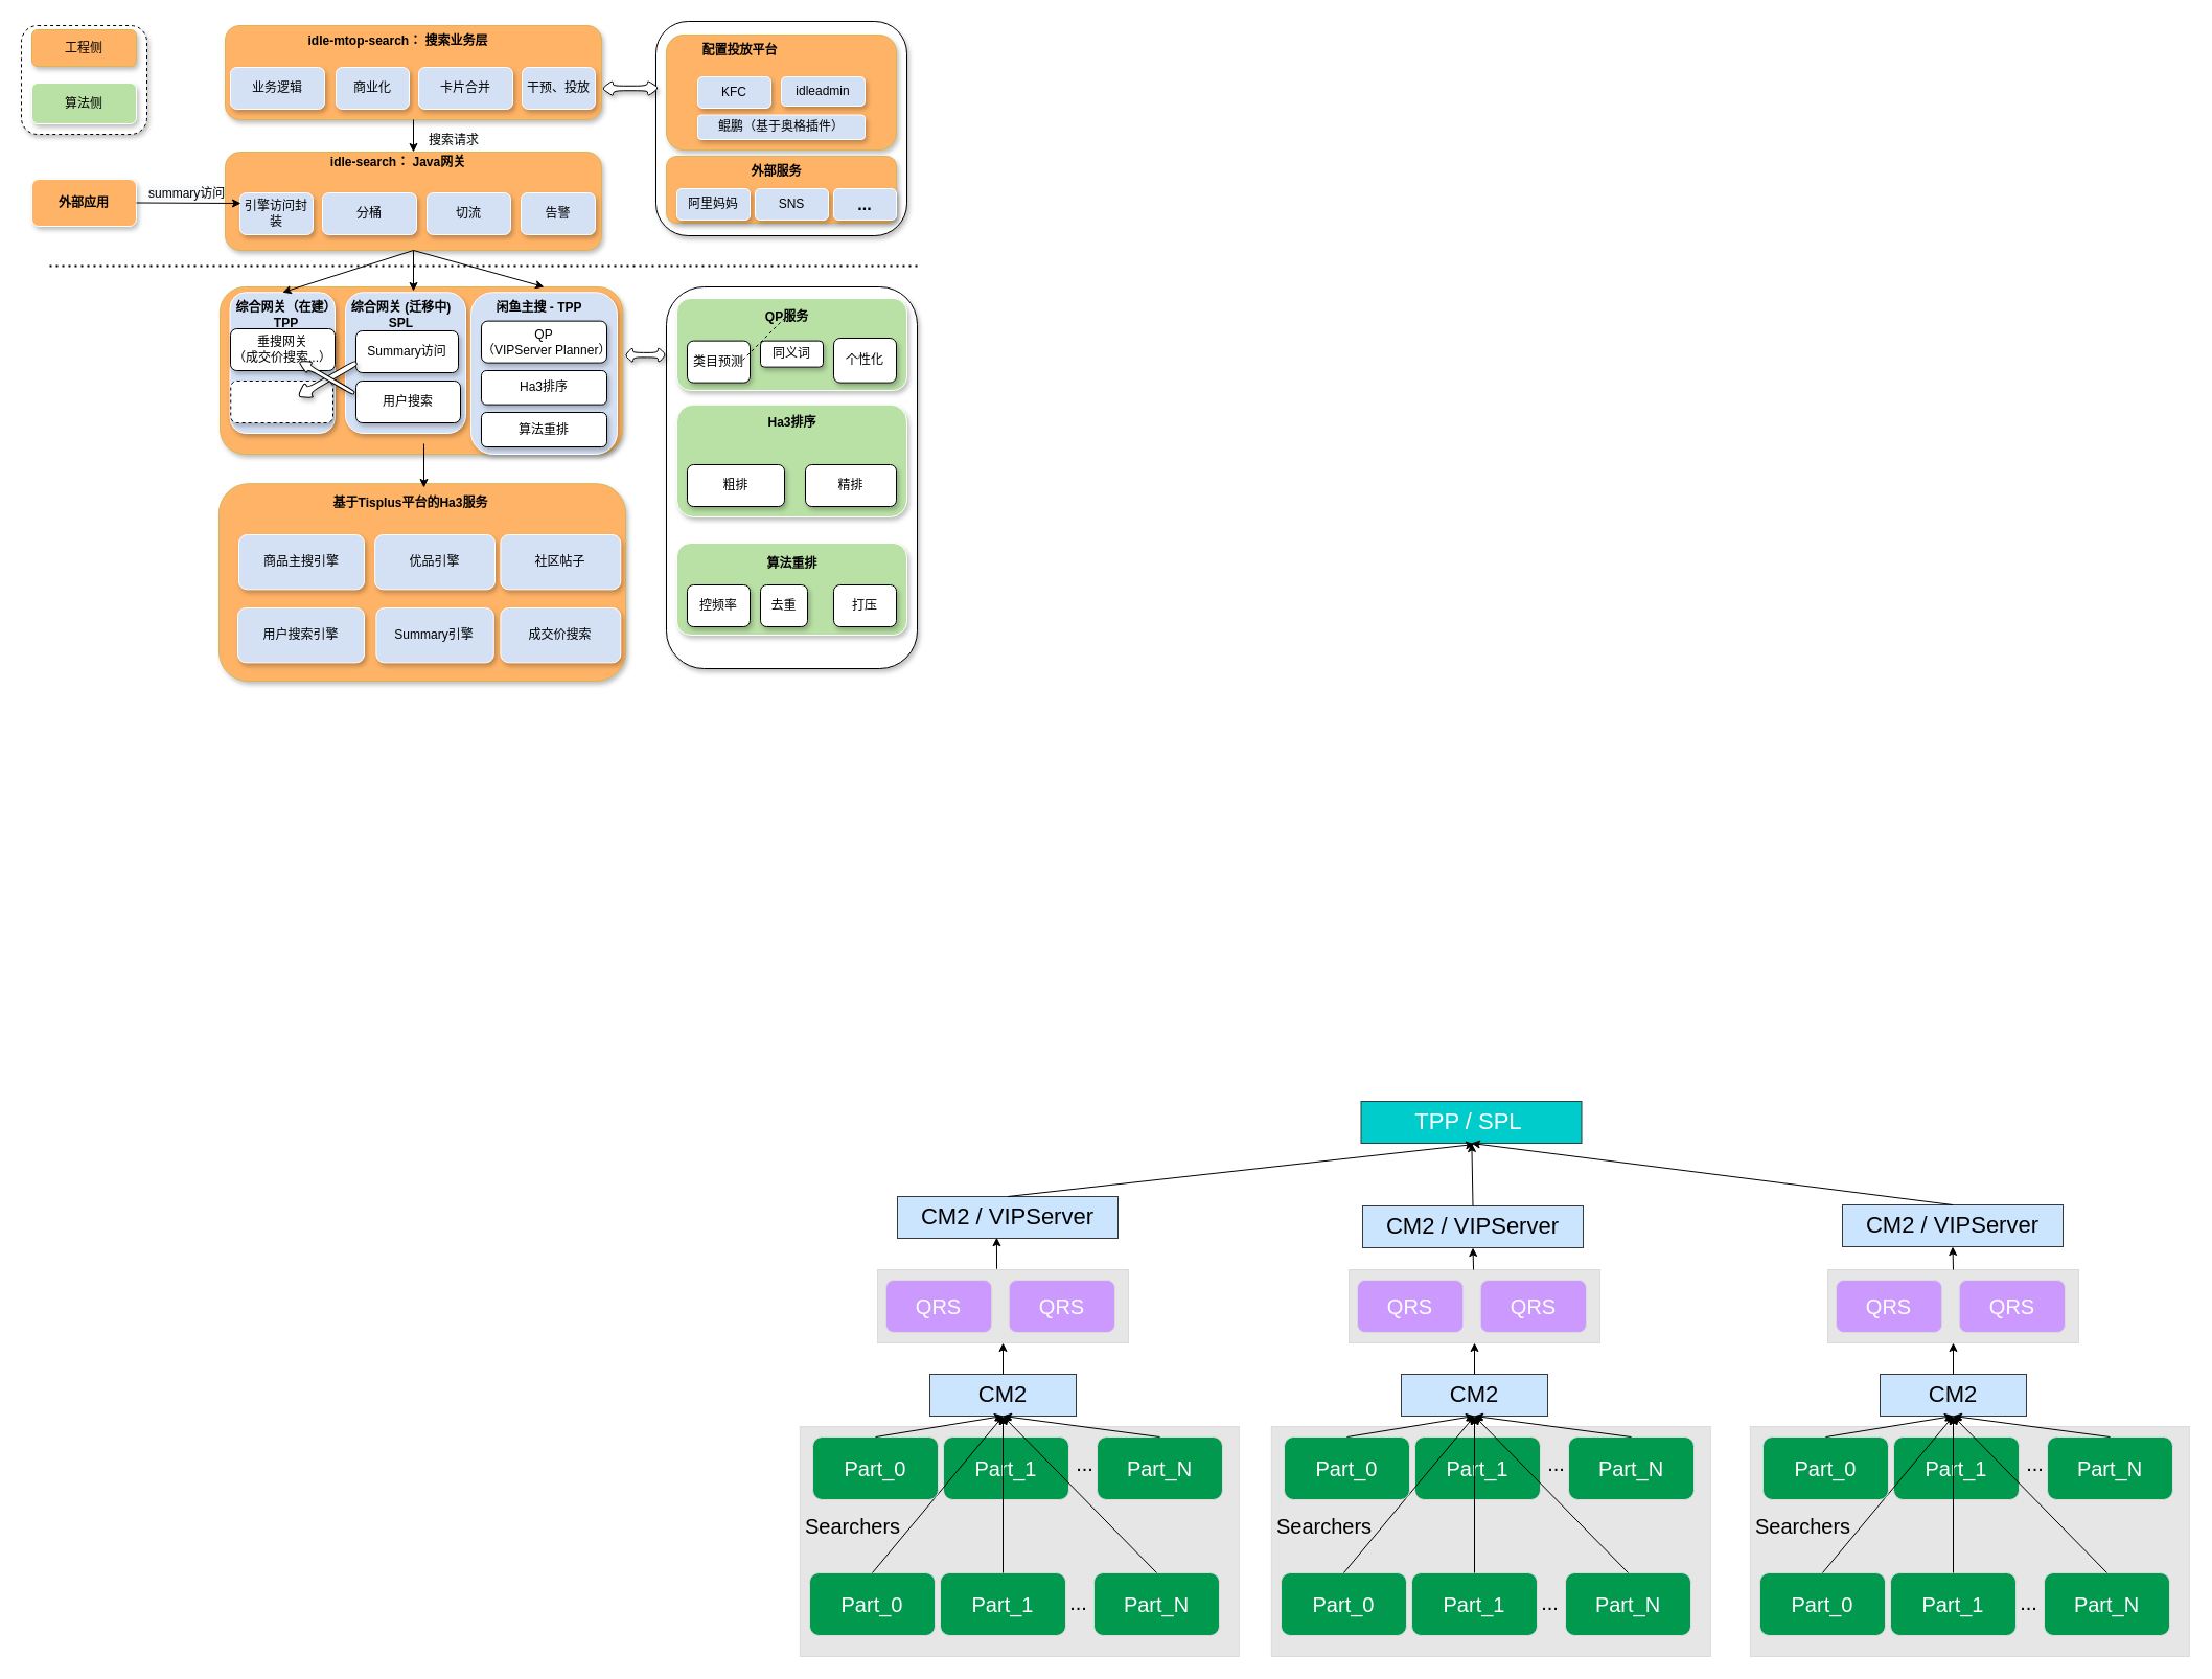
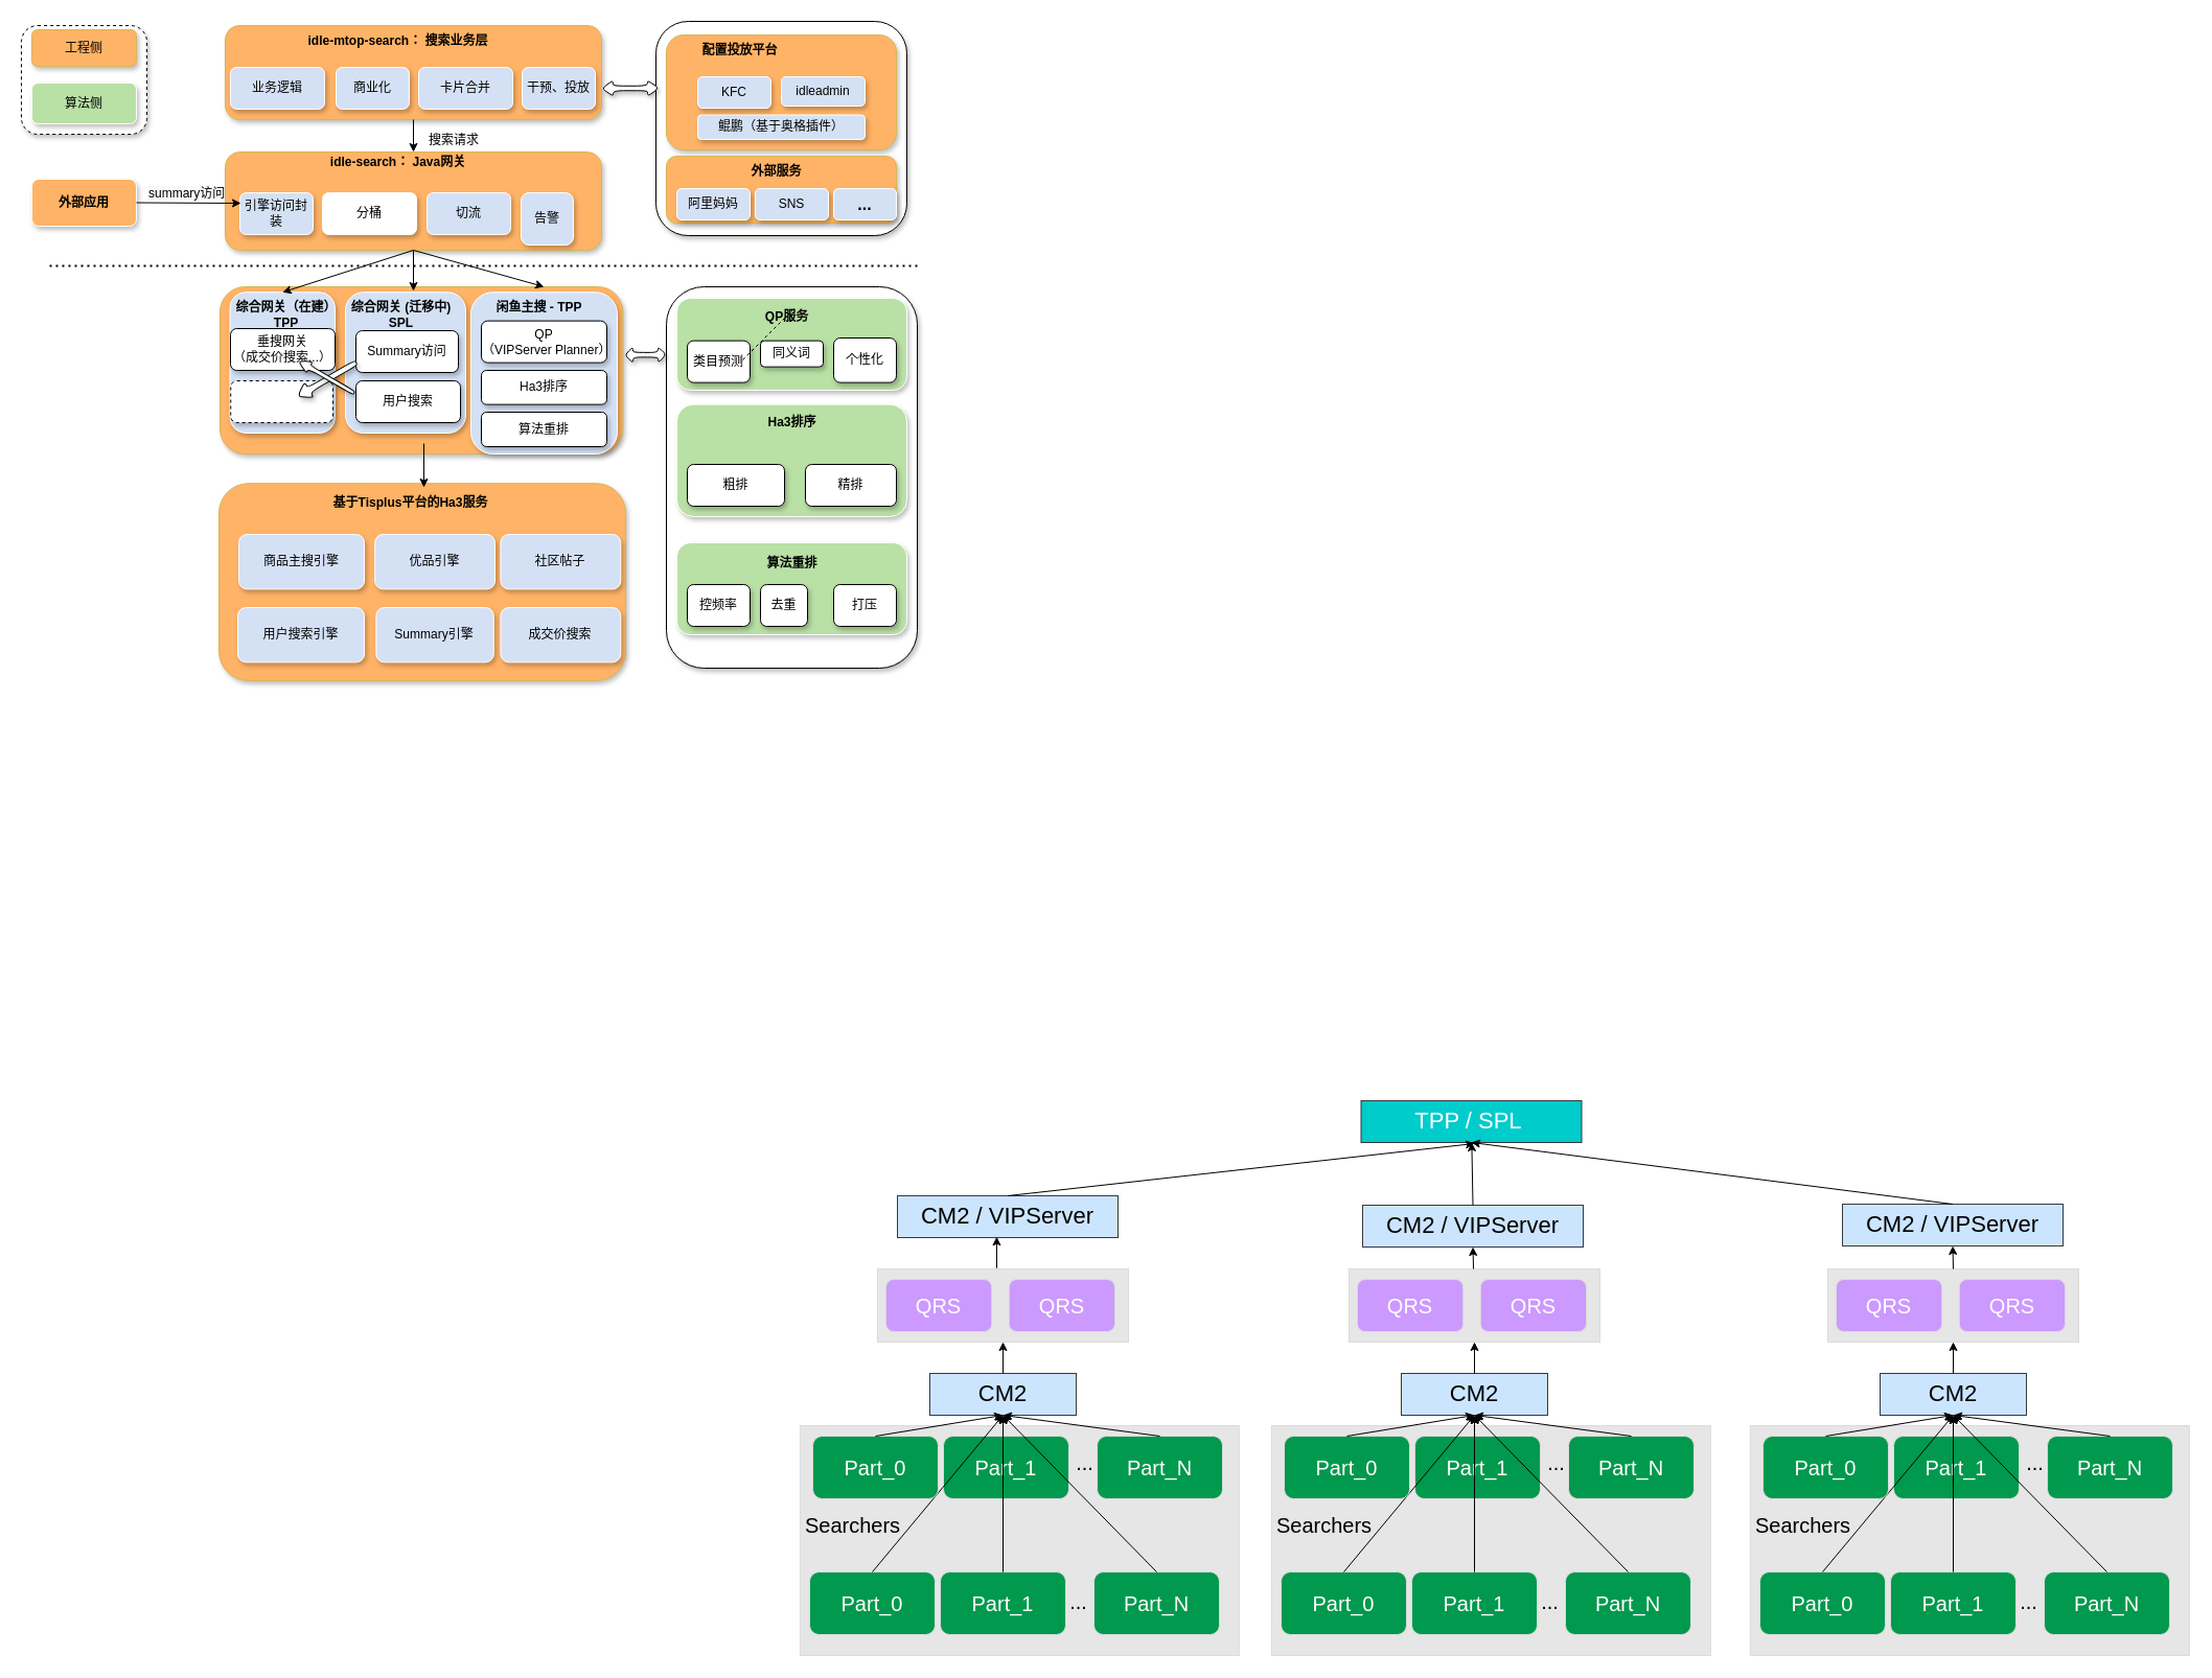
- <mxCell id="22" value="分桶" style="rounded=1;whiteSpace=wrap;html=1;fillColor=#D4E1F5;strokeColor=#FFFFFF;shadow=1;" parent="1" vertex="1"><mxGeometry x="308" y="184" width="90" height="40" as="geometry" /></mxCell>
+ <mxCell id="22" value="分桶" style="rounded=1;whiteSpace=wrap;html=1;fillColor=#ffffff;strokeColor=#FFFFFF;shadow=1;" parent="1" vertex="1"><mxGeometry x="308" y="184" width="90" height="40" as="geometry" /></mxCell>
- <mxCell id="24" value="告警" style="rounded=1;whiteSpace=wrap;html=1;fillColor=#D4E1F5;strokeColor=#FFFFFF;shadow=1;" parent="1" vertex="1"><mxGeometry x="498" y="184" width="71" height="40" as="geometry" /></mxCell>
+ <mxCell id="24" value="告警" style="rounded=1;whiteSpace=wrap;html=1;fillColor=#D4E1F5;strokeColor=#FFFFFF;shadow=1;" parent="1" vertex="1"><mxGeometry x="498" y="184" width="50" height="50" as="geometry" /></mxCell>
